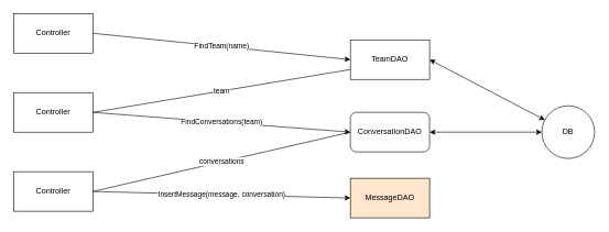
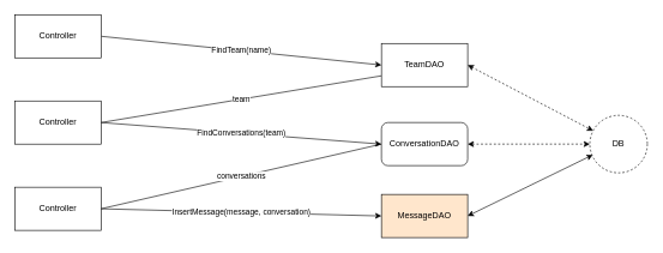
- <mxCell id="8" style="edgeStyle=none;rounded=0;orthogonalLoop=1;jettySize=auto;html=1;exitX=1;exitY=0.5;exitDx=0;exitDy=0;startArrow=classic;startFill=1;" parent="1" source="10" target="16" edge="1"><mxGeometry relative="1" as="geometry" /></mxCell>
+ <mxCell id="8" style="edgeStyle=none;rounded=0;orthogonalLoop=1;jettySize=auto;html=1;exitX=1;exitY=0.5;exitDx=0;exitDy=0;startArrow=classic;startFill=1;dashed=1;" parent="1" source="10" target="16" edge="1"><mxGeometry relative="1" as="geometry" /></mxCell>
- <mxCell id="11" style="edgeStyle=none;rounded=0;orthogonalLoop=1;jettySize=auto;html=1;exitX=1;exitY=0.5;exitDx=0;exitDy=0;startArrow=classic;startFill=1;" parent="1" source="13" target="16" edge="1"><mxGeometry relative="1" as="geometry" /></mxCell>
+ <mxCell id="11" style="edgeStyle=none;rounded=0;orthogonalLoop=1;jettySize=auto;html=1;exitX=1;exitY=0.5;exitDx=0;exitDy=0;startArrow=classic;startFill=1;dashed=1;" parent="1" source="13" target="16" edge="1"><mxGeometry relative="1" as="geometry" /></mxCell>
- <mxCell id="16" value="DB" style="ellipse;whiteSpace=wrap;html=1;aspect=fixed;" parent="1" vertex="1"><mxGeometry x="820" y="160" width="80" height="80" as="geometry" /></mxCell>
+ <mxCell id="16" value="DB" style="ellipse;whiteSpace=wrap;html=1;aspect=fixed;dashed=1;" parent="1" vertex="1"><mxGeometry x="820" y="160" width="80" height="80" as="geometry" /></mxCell>
+ <mxCell id="14" style="edgeStyle=none;rounded=0;orthogonalLoop=1;jettySize=auto;html=1;exitX=1;exitY=0.5;exitDx=0;exitDy=0;entryX=0.05;entryY=0.688;entryDx=0;entryDy=0;entryPerimeter=0;startArrow=classic;startFill=1;" parent="1" source="15" target="16" edge="1"><mxGeometry relative="1" as="geometry" /></mxCell>
